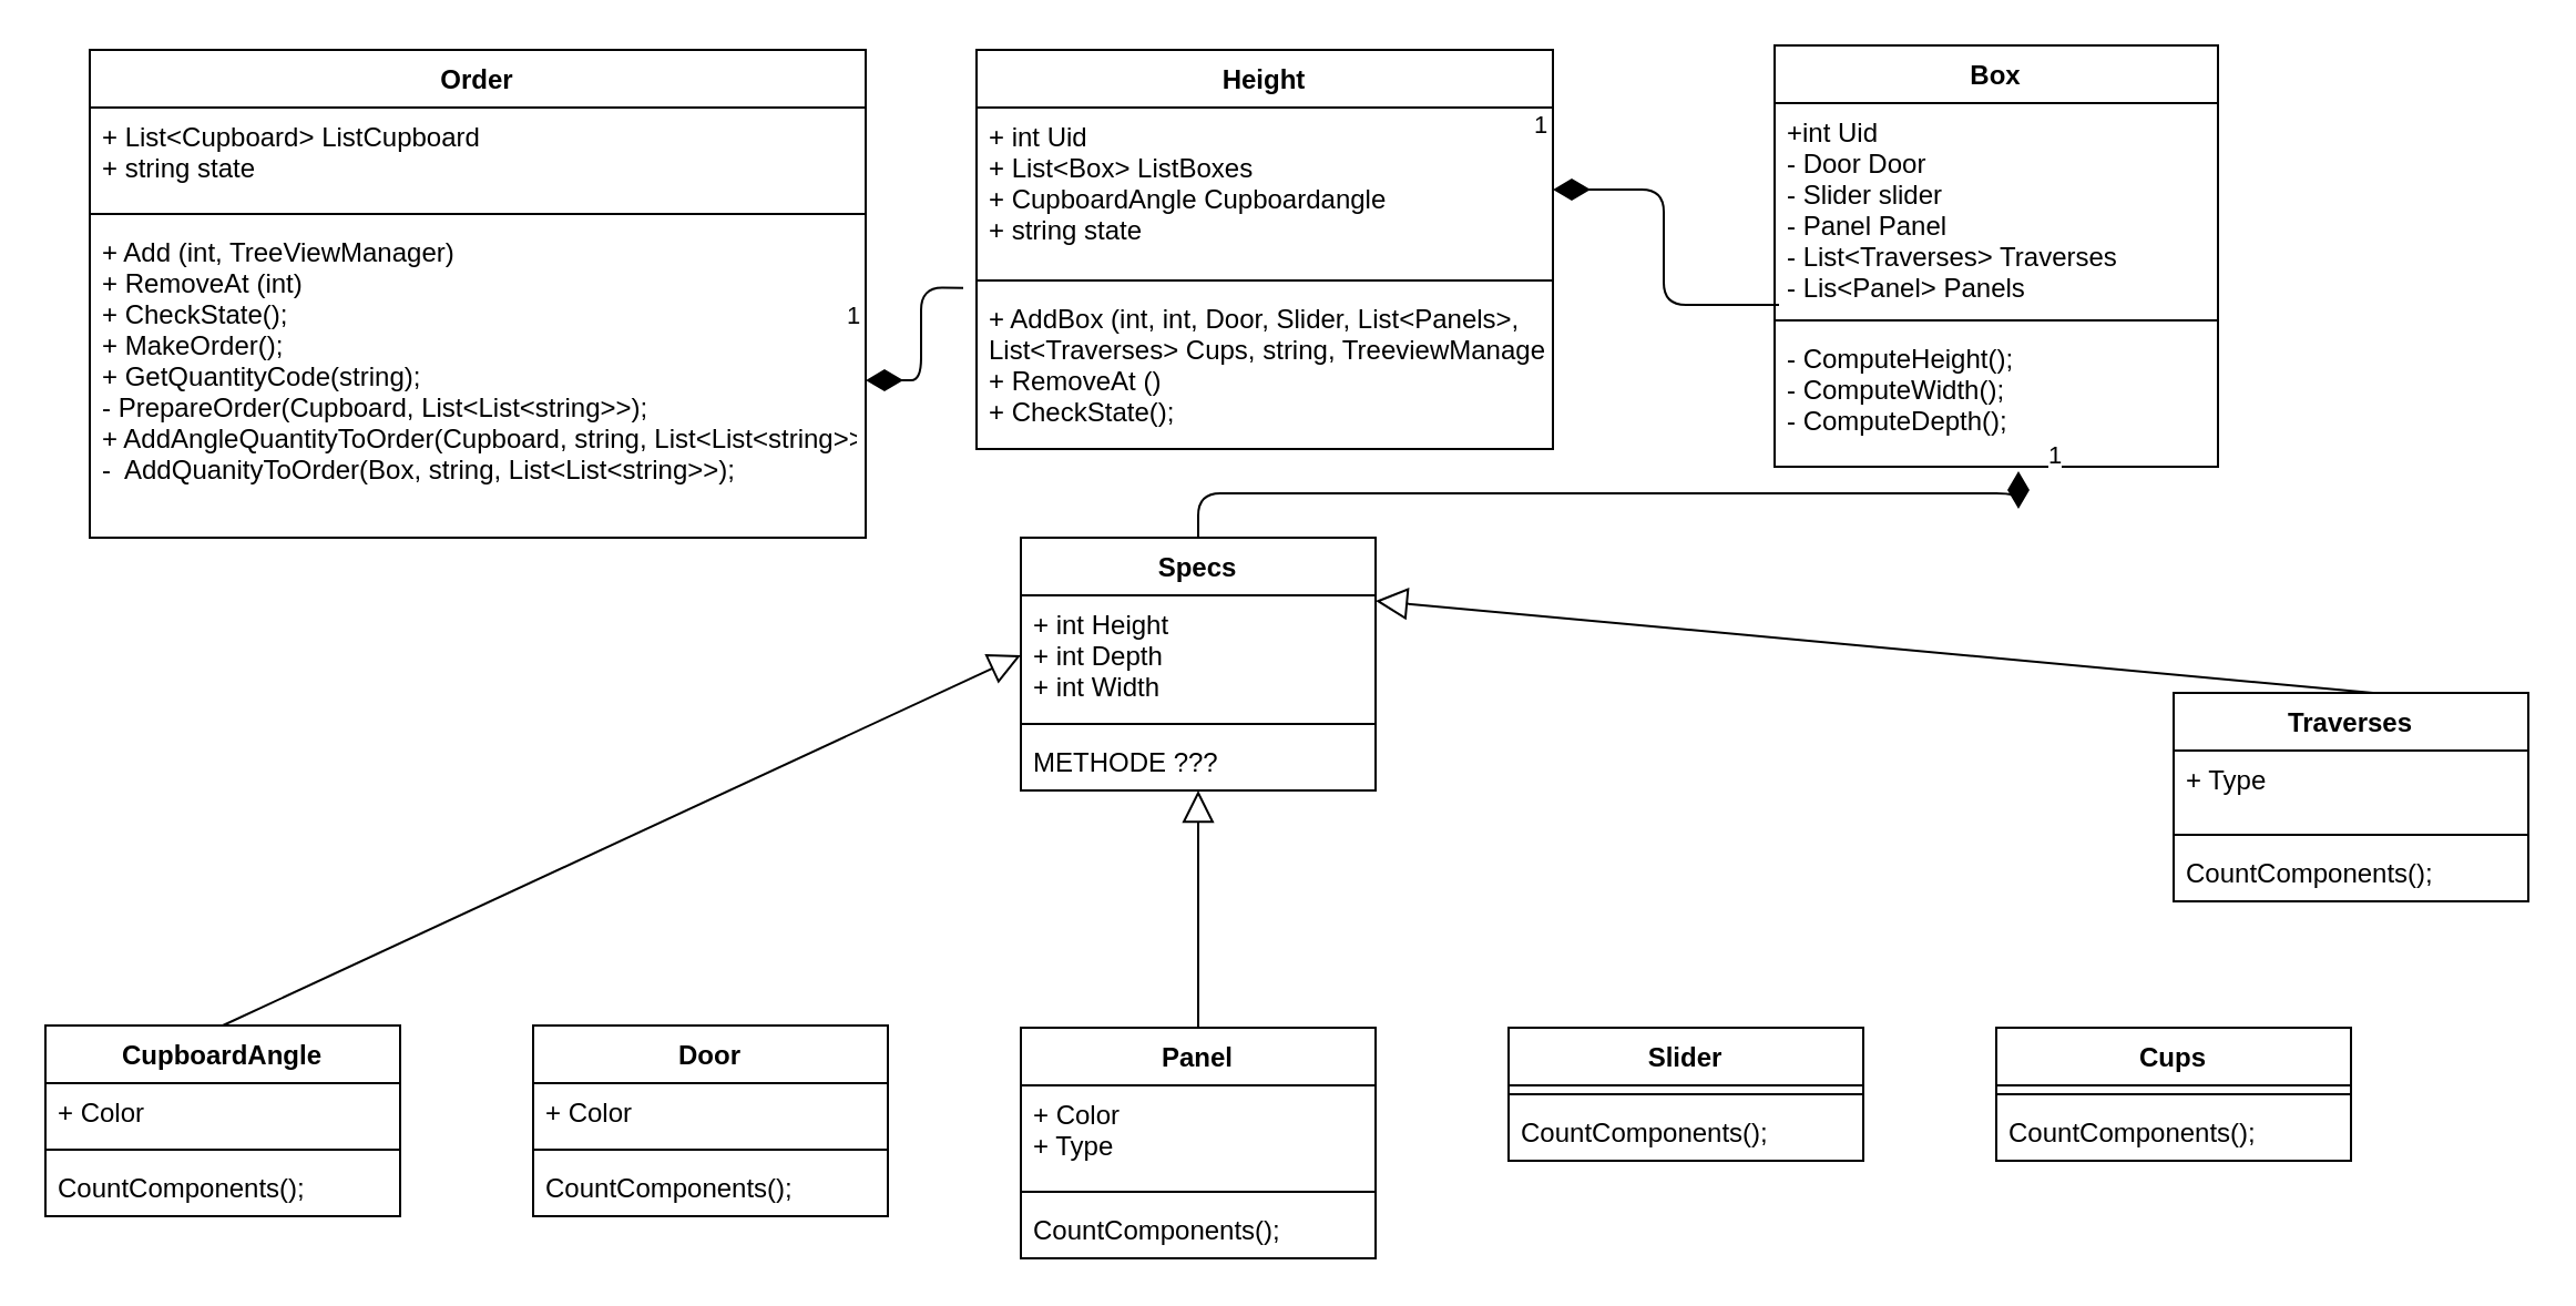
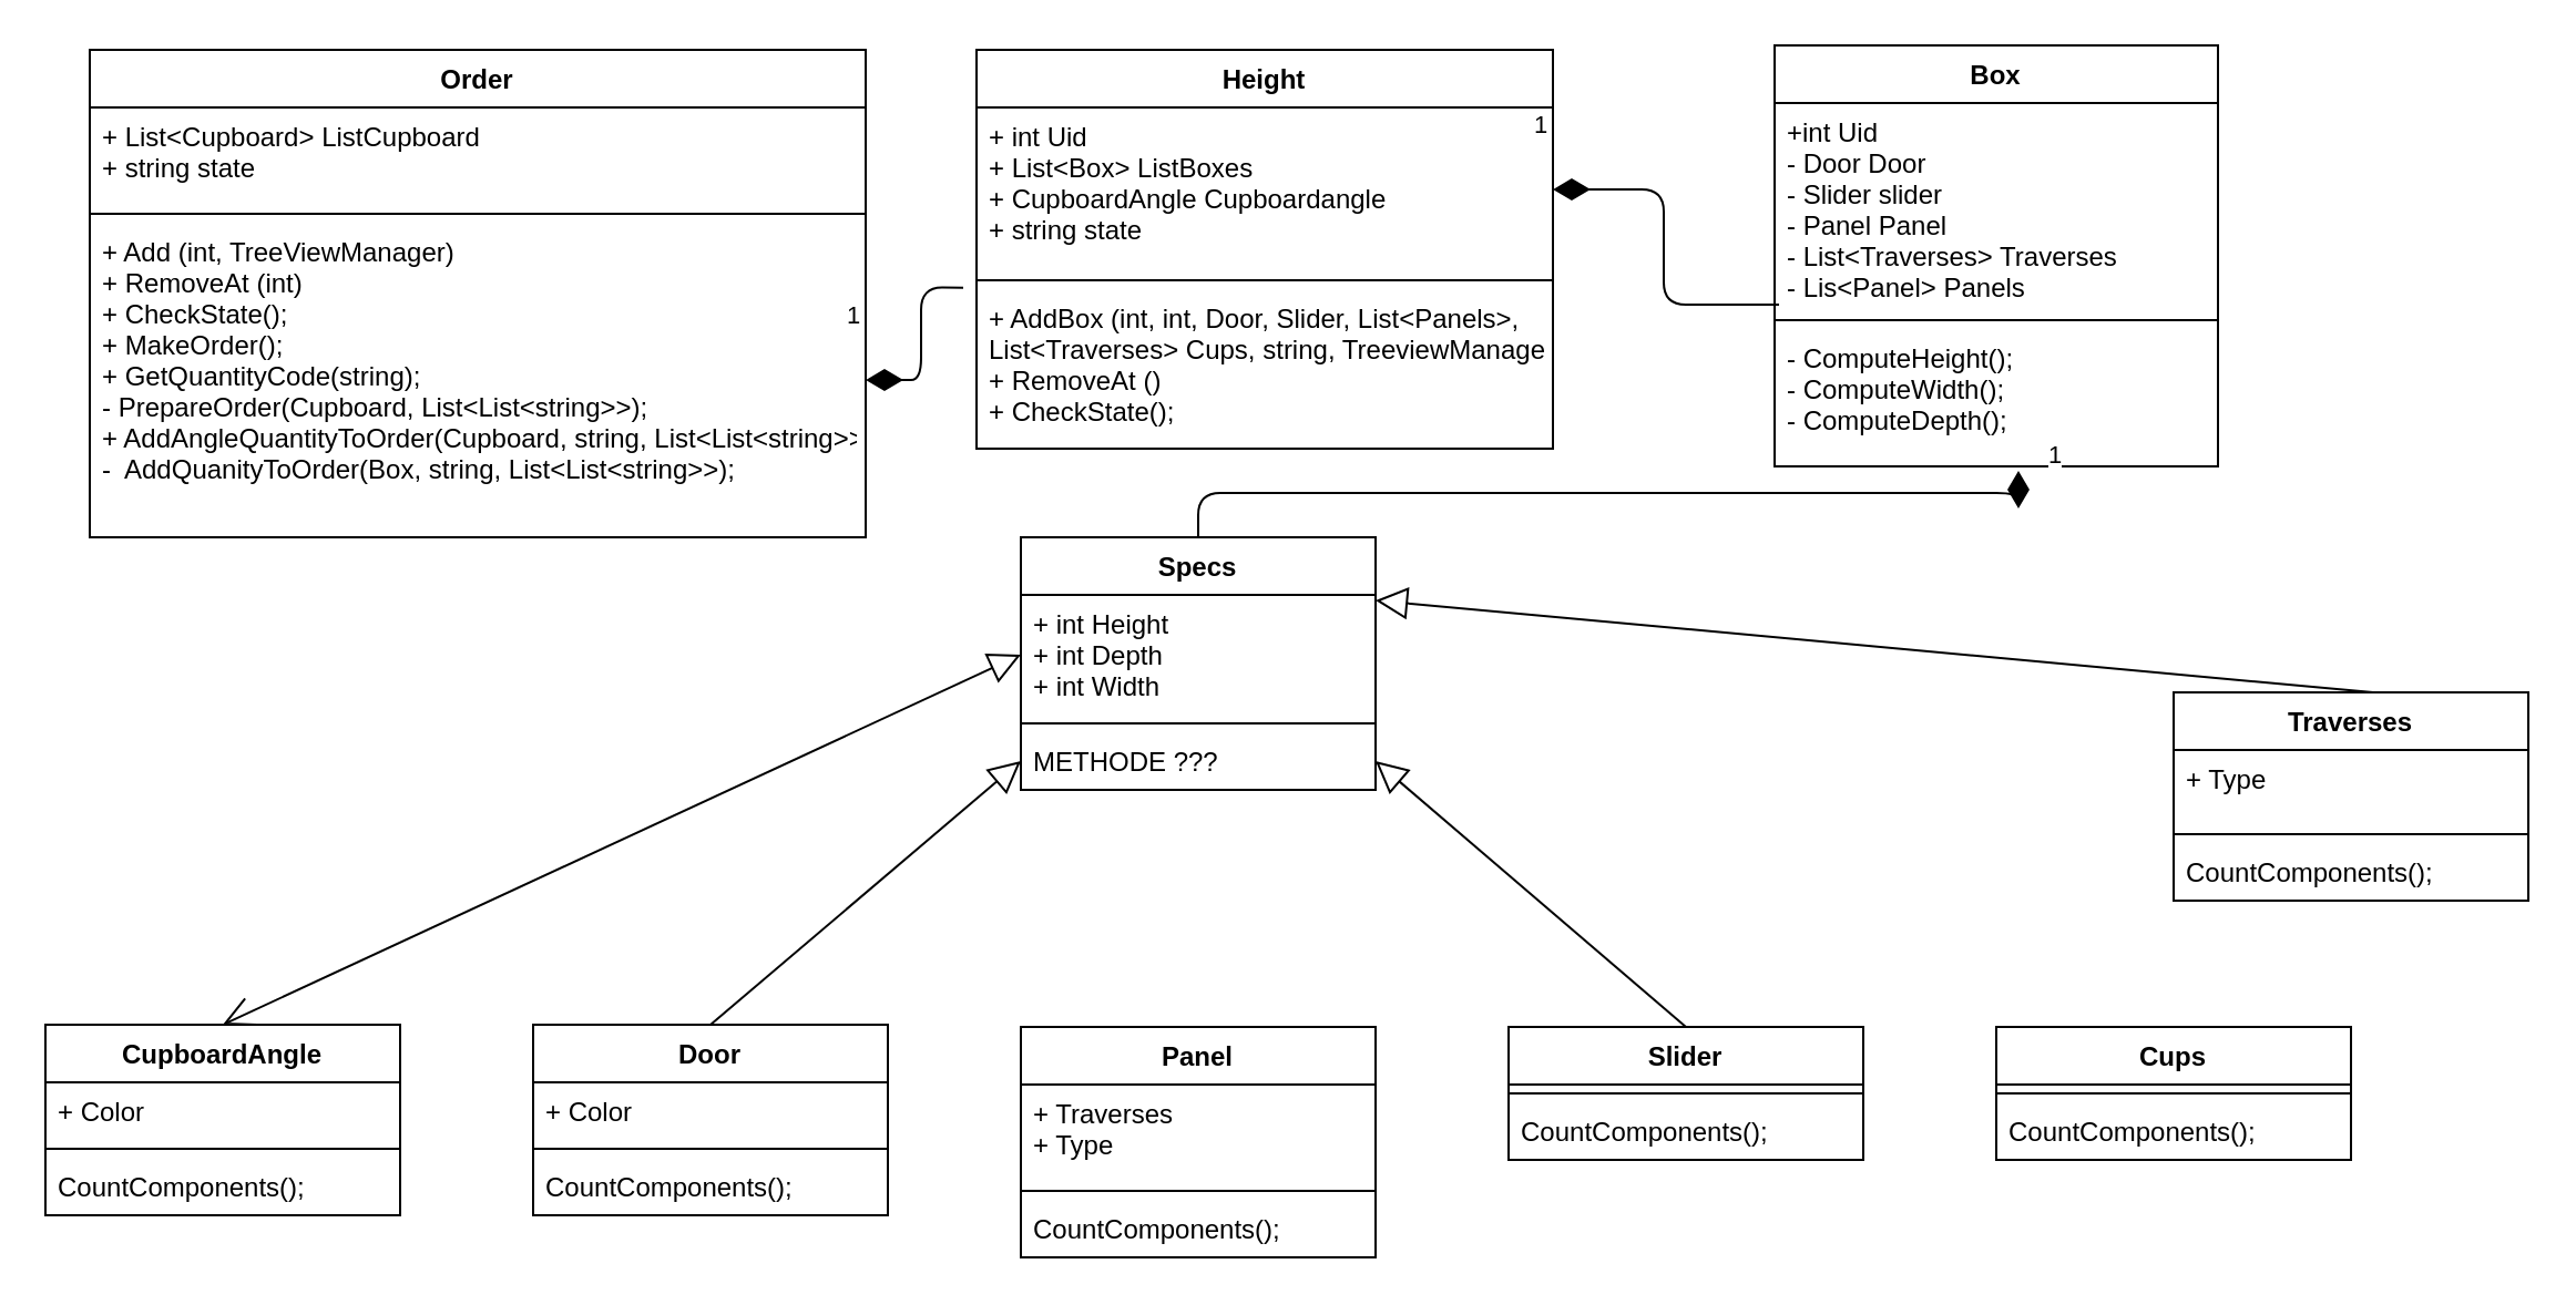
+ <mxCell id="41" value="" style="endArrow=none;endFill=0;endSize=12;html=1;exitX=0;exitY=0.5;exitDx=0;exitDy=0;entryX=0.5;entryY=0;entryDx=0;entryDy=0;startSize=12;startArrow=block;startFill=0;" parent="1" source="19" target="25" edge="1"><mxGeometry width="160" relative="1" as="geometry"><mxPoint x="520" y="382" as="sourcePoint" /><mxPoint x="538" y="412" as="targetPoint" /></mxGeometry></mxCell>
+ <mxCell id="39" value="" style="endArrow=none;endFill=0;endSize=12;html=1;exitX=1;exitY=0.5;exitDx=0;exitDy=0;entryX=0.5;entryY=0;entryDx=0;entryDy=0;startSize=12;startArrow=block;startFill=0;" parent="1" source="19" target="33" edge="1"><mxGeometry width="160" relative="1" as="geometry"><mxPoint x="290" y="356" as="sourcePoint" /><mxPoint x="680" y="412" as="targetPoint" /></mxGeometry></mxCell>
- <mxCell id="40" value="" style="endArrow=none;endFill=0;endSize=12;html=1;entryX=0.5;entryY=0;entryDx=0;entryDy=0;startArrow=block;startFill=0;startSize=12;" parent="1" source="19" target="29" edge="1"><mxGeometry width="160" relative="1" as="geometry"><mxPoint x="520" y="392" as="sourcePoint" /><mxPoint x="610" y="412" as="targetPoint" /></mxGeometry></mxCell>
- <mxCell id="42" value="" style="endArrow=none;endFill=0;endSize=12;html=1;entryX=0.5;entryY=0;entryDx=0;entryDy=0;exitX=0;exitY=0.5;exitDx=0;exitDy=0;startArrow=block;startFill=0;startSize=12;" parent="1" source="17" target="21" edge="1"><mxGeometry width="160" relative="1" as="geometry"><mxPoint x="460" y="395" as="sourcePoint" /><mxPoint x="620" y="395" as="targetPoint" /></mxGeometry></mxCell>
+ <mxCell id="42" value="" style="endArrow=open;endFill=0;endSize=12;html=1;entryX=0.5;entryY=0;entryDx=0;entryDy=0;exitX=0;exitY=0.5;exitDx=0;exitDy=0;startArrow=block;startFill=0;startSize=12;" parent="1" source="17" target="21" edge="1"><mxGeometry width="160" relative="1" as="geometry"><mxPoint x="460" y="395" as="sourcePoint" /><mxPoint x="620" y="395" as="targetPoint" /></mxGeometry></mxCell>
- <mxCell id="30" value="+ Color&#10;+ Type" style="text;strokeColor=none;fillColor=none;align=left;verticalAlign=top;spacingLeft=4;spacingRight=4;overflow=hidden;rotatable=0;points=[[0,0.5],[1,0.5]];portConstraint=eastwest;" parent="29" vertex="1"><mxGeometry y="26" width="160" height="44" as="geometry" /></mxCell>
+ <mxCell id="30" value="+ Traverses&#10;+ Type" style="text;strokeColor=none;fillColor=none;align=left;verticalAlign=top;spacingLeft=4;spacingRight=4;overflow=hidden;rotatable=0;points=[[0,0.5],[1,0.5]];portConstraint=eastwest;" parent="29" vertex="1"><mxGeometry y="26" width="160" height="44" as="geometry" /></mxCell>
